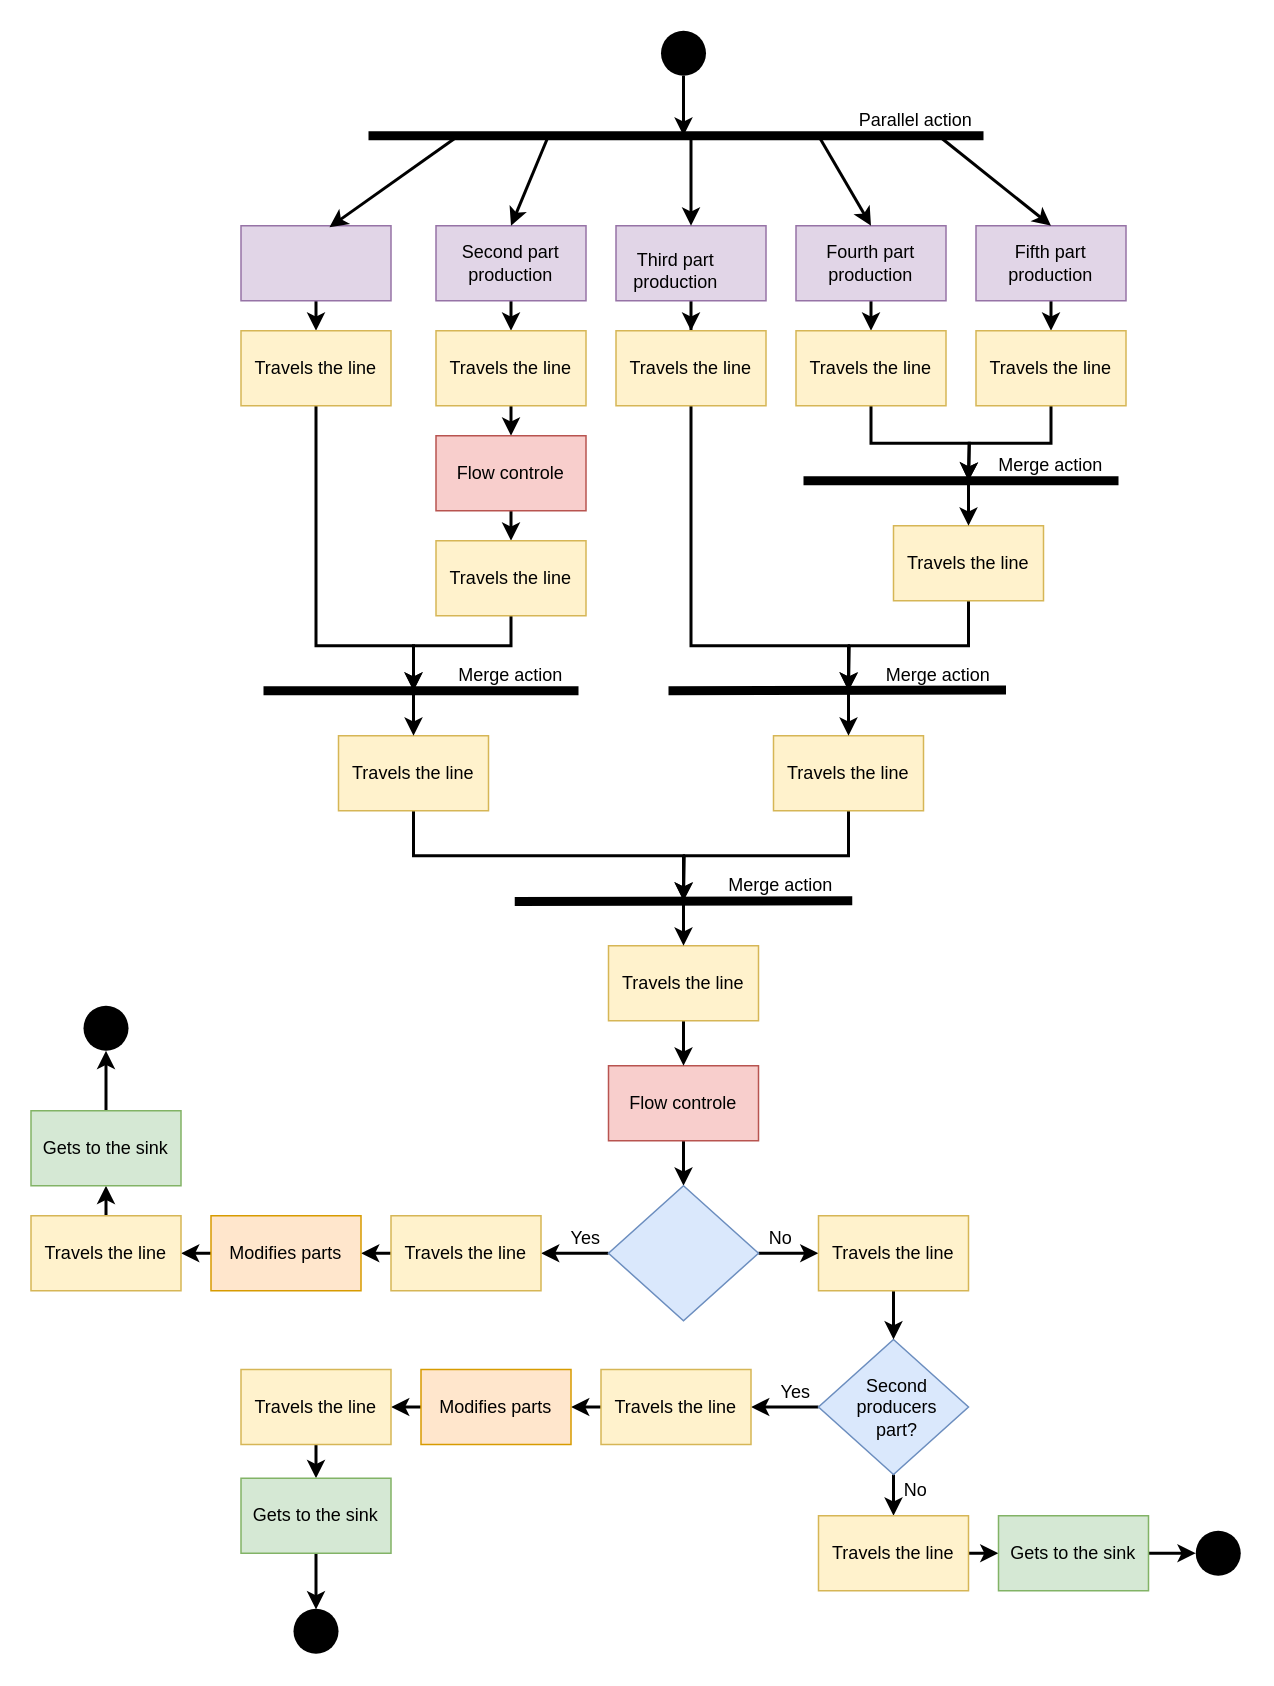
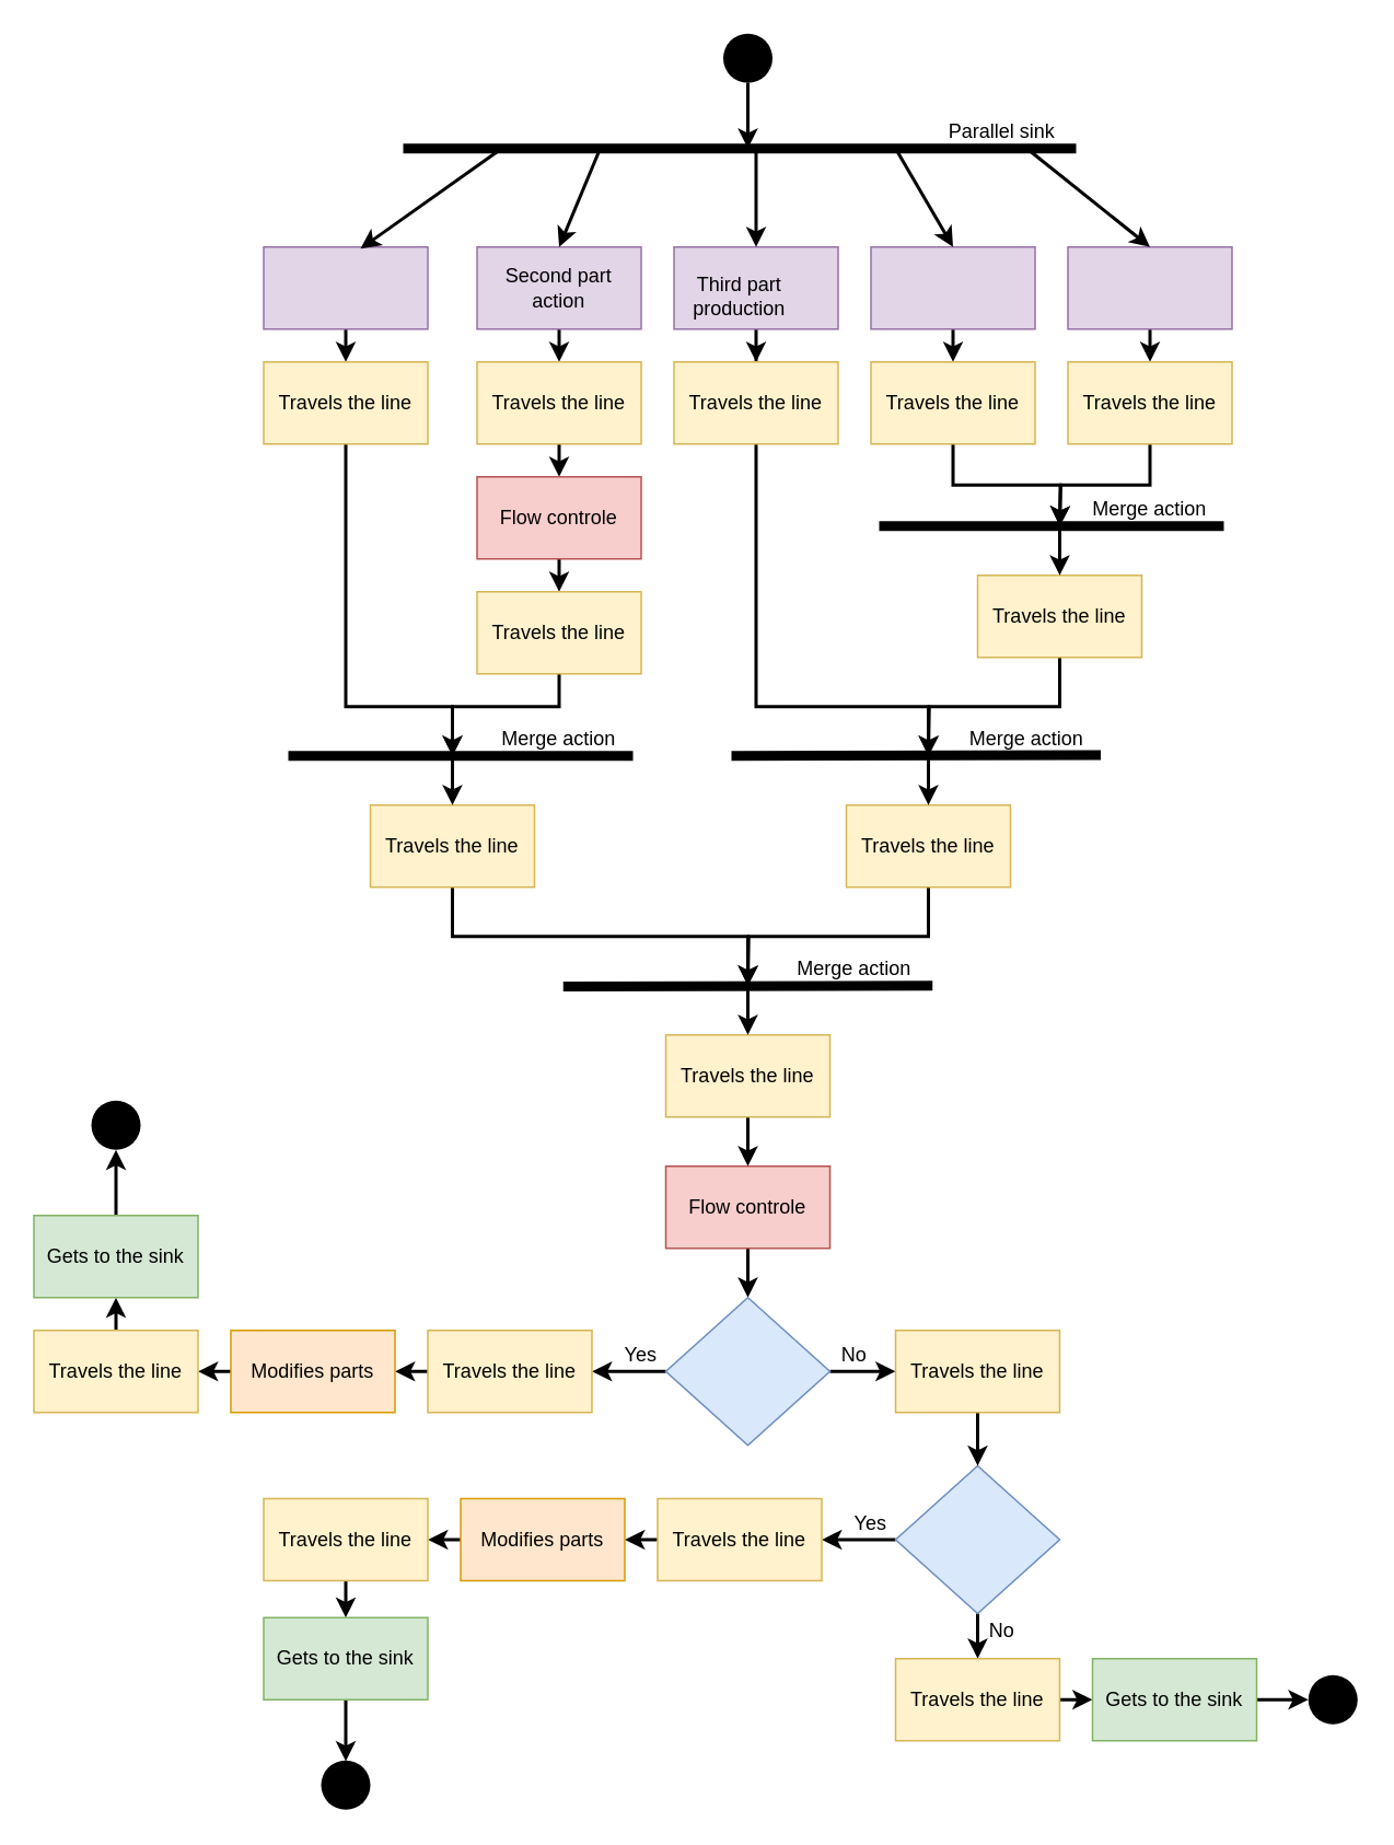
- <mxCell id="41" value="Parallel action" style="text;html=1;strokeColor=none;fillColor=none;align=center;verticalAlign=middle;whiteSpace=wrap;rounded=0;" vertex="1" parent="1"><mxGeometry x="565" y="70" width="90" height="20" as="geometry" /></mxCell>
+ <mxCell id="41" value="Parallel sink" style="text;html=1;strokeColor=none;fillColor=none;align=center;verticalAlign=middle;whiteSpace=wrap;rounded=0;" vertex="1" parent="1"><mxGeometry x="565" y="70" width="90" height="20" as="geometry" /></mxCell>
- <mxCell id="9" value="Second part production" style="text;html=1;strokeColor=none;fillColor=none;align=center;verticalAlign=middle;whiteSpace=wrap;rounded=0;" vertex="1" parent="1"><mxGeometry x="295" y="165" width="90" height="20" as="geometry" /></mxCell>
+ <mxCell id="9" value="Second part action" style="text;html=1;strokeColor=none;fillColor=none;align=center;verticalAlign=middle;whiteSpace=wrap;rounded=0;" vertex="1" parent="1"><mxGeometry x="295" y="165" width="90" height="20" as="geometry" /></mxCell>
- <mxCell id="15" value="Fourth part production" style="text;html=1;strokeColor=none;fillColor=none;align=center;verticalAlign=middle;whiteSpace=wrap;rounded=0;" vertex="1" parent="1"><mxGeometry x="535" y="165" width="90" height="20" as="geometry" /></mxCell>
- <mxCell id="18" value="Fifth part production" style="text;html=1;strokeColor=none;fillColor=none;align=center;verticalAlign=middle;whiteSpace=wrap;rounded=0;" vertex="1" parent="1"><mxGeometry x="680" y="165" width="40" height="20" as="geometry" /></mxCell>
- <mxCell id="92" value="Second producers part?" style="text;html=1;strokeColor=none;fillColor=none;align=center;verticalAlign=middle;whiteSpace=wrap;rounded=0;" vertex="1" parent="1"><mxGeometry x="565" y="917.5" width="65" height="40" as="geometry" /></mxCell>
